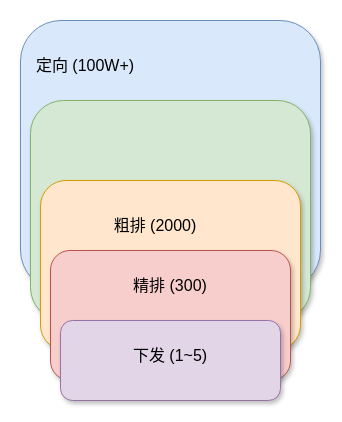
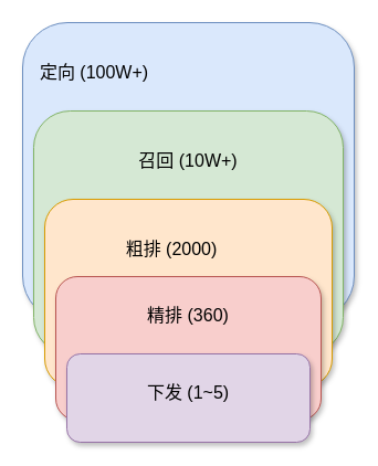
+ <mxCell id="8" value="&lt;font style=&quot;font-size: 16px;&quot;&gt;召回 (10W+)&lt;/font&gt;" style="text;html=1;strokeColor=none;fillColor=none;align=center;verticalAlign=middle;whiteSpace=wrap;rounded=0;shadow=1;glass=0;sketch=0;" parent="1" vertex="1"><mxGeometry x="110" y="130" width="120" height="30" as="geometry" /></mxCell>
- <mxCell id="10" value="&lt;font style=&quot;font-size: 16px;&quot;&gt;精排 (300)&lt;/font&gt;" style="text;html=1;strokeColor=none;fillColor=none;align=center;verticalAlign=middle;whiteSpace=wrap;rounded=0;shadow=1;glass=0;sketch=0;" parent="1" vertex="1"><mxGeometry x="110" y="270" width="120" height="30" as="geometry" /></mxCell>
+ <mxCell id="10" value="&lt;font style=&quot;font-size: 16px;&quot;&gt;精排 (360)&lt;/font&gt;" style="text;html=1;strokeColor=none;fillColor=none;align=center;verticalAlign=middle;whiteSpace=wrap;rounded=0;shadow=1;glass=0;sketch=0;" parent="1" vertex="1"><mxGeometry x="110" y="270" width="120" height="30" as="geometry" /></mxCell>
